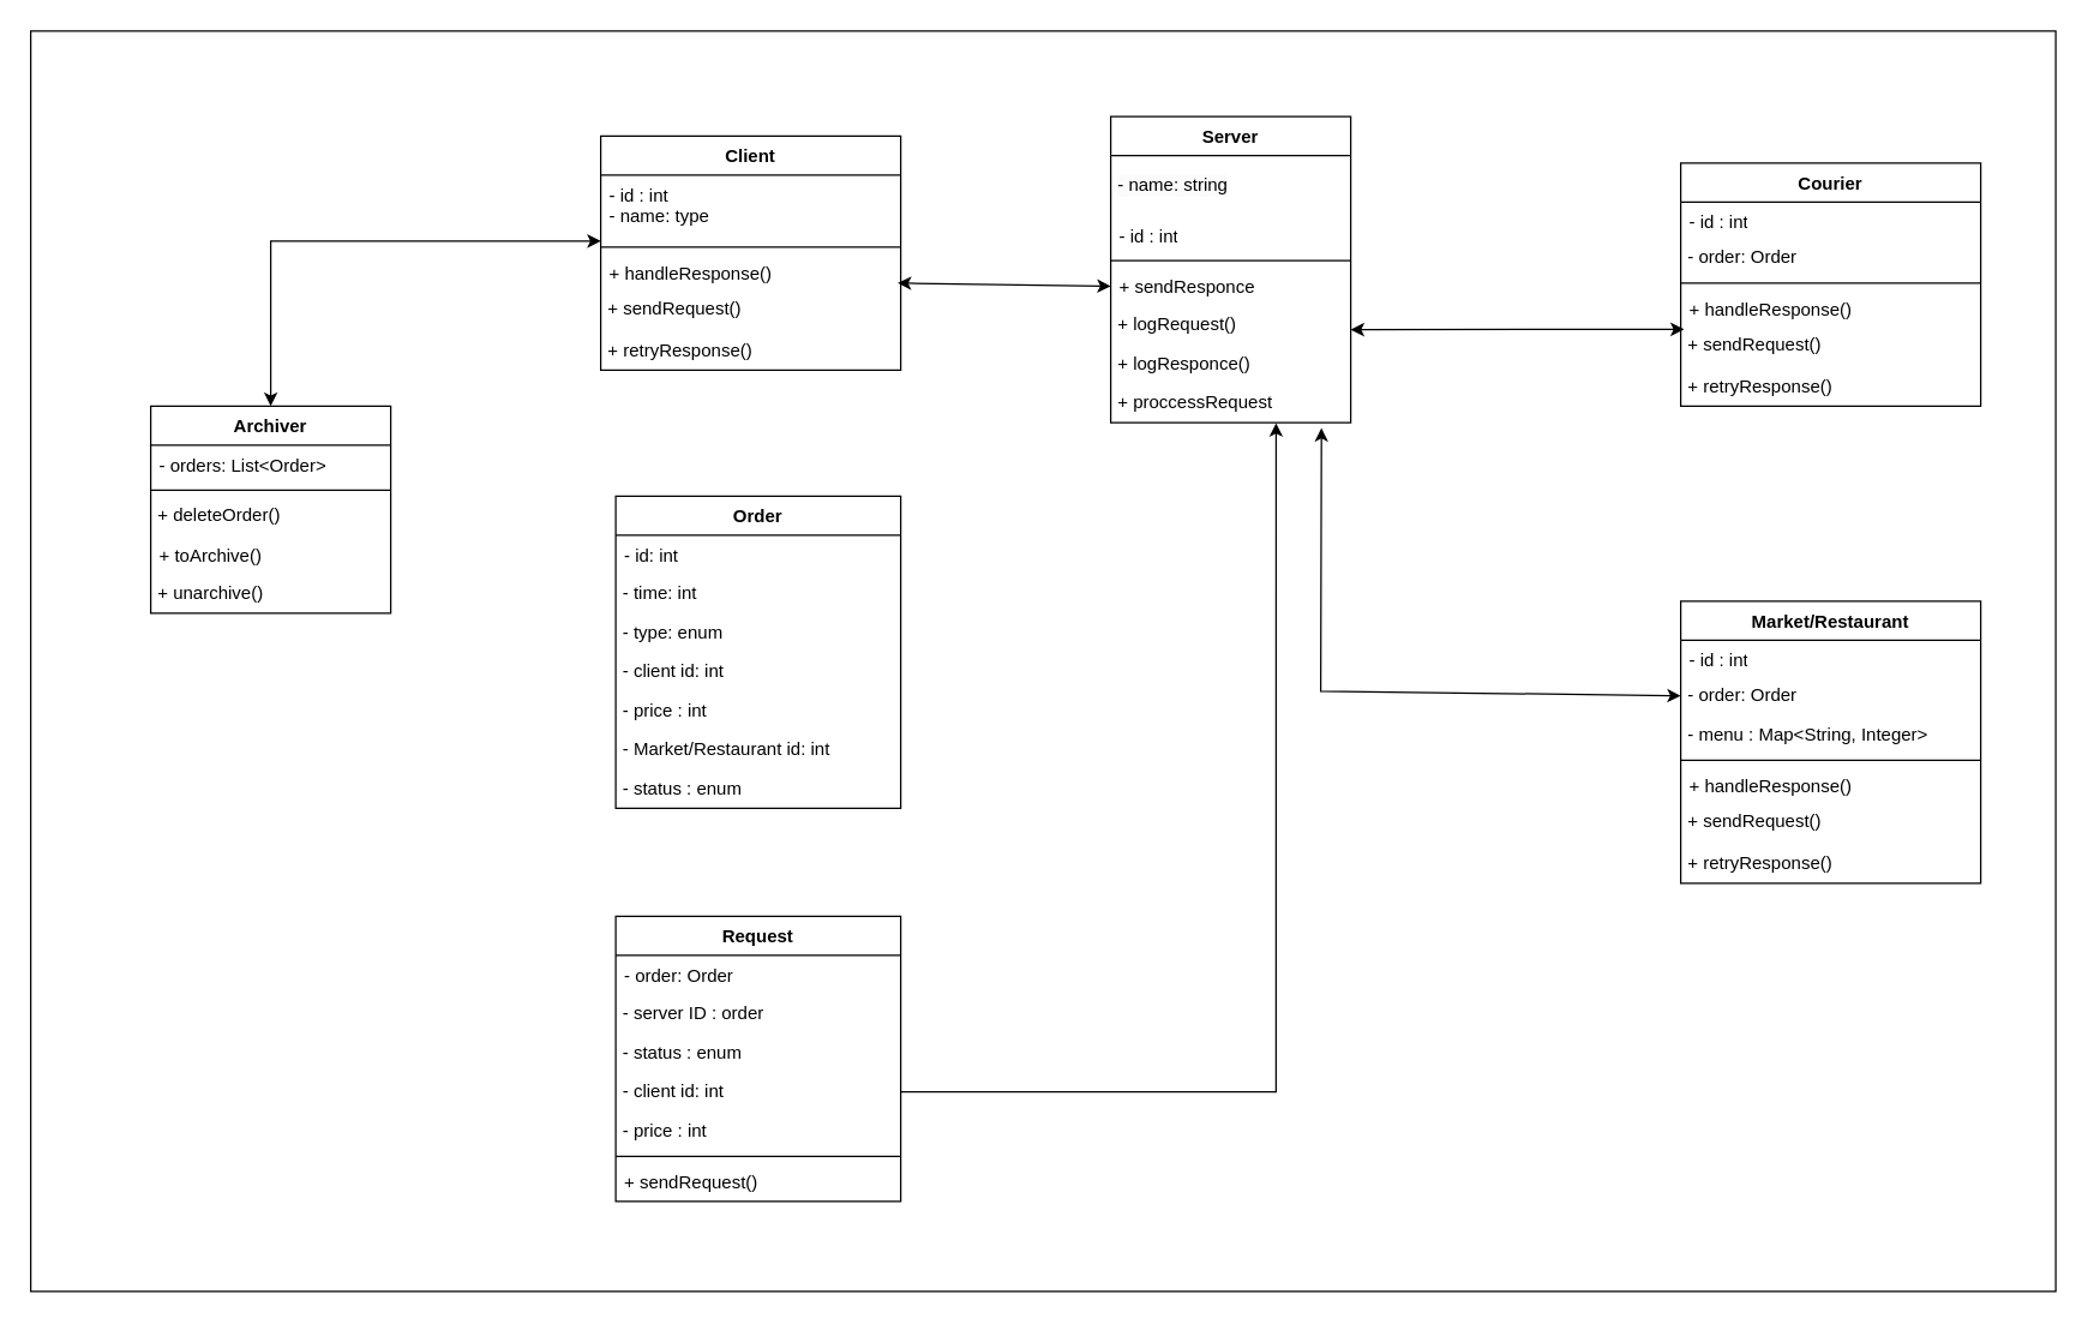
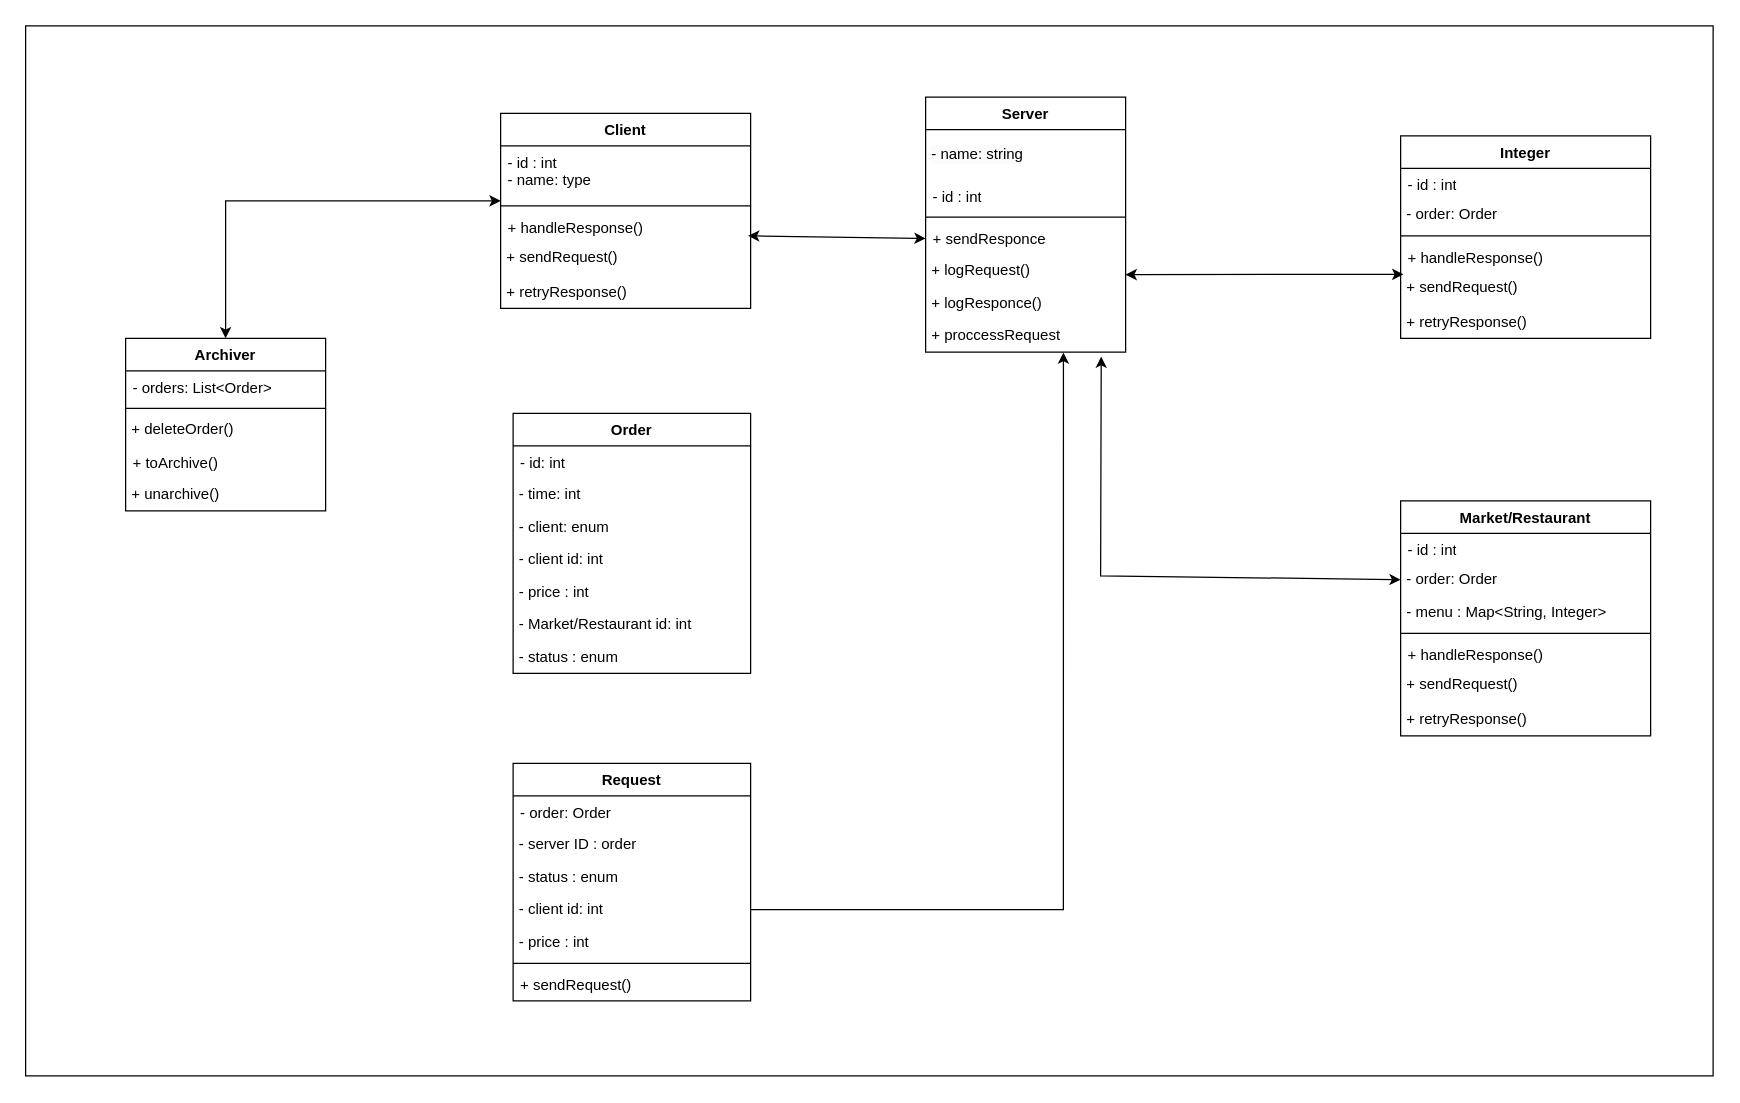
- <mxCell id="34" value="Courier" style="swimlane;fontStyle=1;align=center;verticalAlign=top;childLayout=stackLayout;horizontal=1;startSize=26;horizontalStack=0;resizeParent=1;resizeParentMax=0;resizeLast=0;collapsible=1;marginBottom=0;whiteSpace=wrap;html=1;" parent="1" vertex="1"><mxGeometry x="1120" y="108" width="200" height="162" as="geometry" /></mxCell>
+ <mxCell id="34" value="Integer" style="swimlane;fontStyle=1;align=center;verticalAlign=top;childLayout=stackLayout;horizontal=1;startSize=26;horizontalStack=0;resizeParent=1;resizeParentMax=0;resizeLast=0;collapsible=1;marginBottom=0;whiteSpace=wrap;html=1;" parent="1" vertex="1"><mxGeometry x="1120" y="108" width="200" height="162" as="geometry" /></mxCell>
- <mxCell id="20" value="- type: enum" style="text;align=left;fontStyle=0;verticalAlign=middle;spacingLeft=3;spacingRight=3;strokeColor=none;rotatable=0;points=[[0,0.5],[1,0.5]];portConstraint=eastwest;html=1;" parent="17" vertex="1"><mxGeometry y="78" width="190" height="26" as="geometry" /></mxCell>
+ <mxCell id="20" value="- client: enum" style="text;align=left;fontStyle=0;verticalAlign=middle;spacingLeft=3;spacingRight=3;strokeColor=none;rotatable=0;points=[[0,0.5],[1,0.5]];portConstraint=eastwest;html=1;" parent="17" vertex="1"><mxGeometry y="78" width="190" height="26" as="geometry" /></mxCell>
